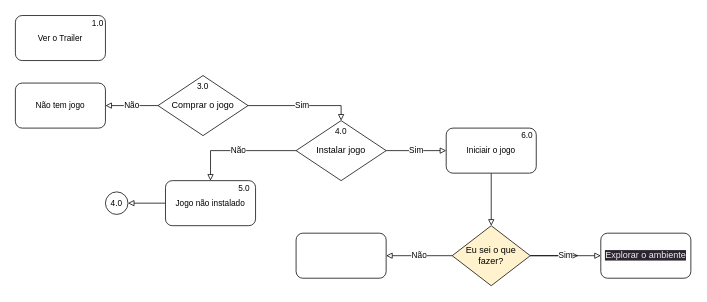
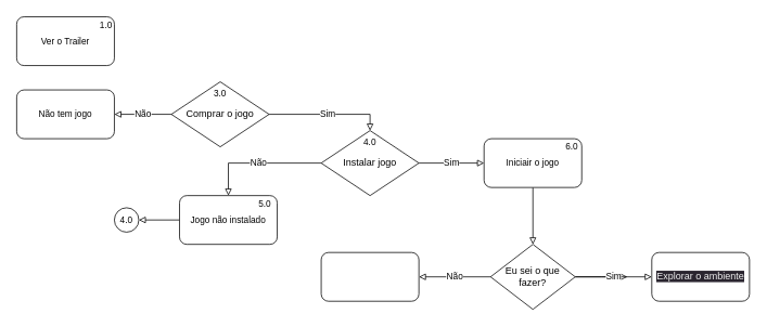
- <mxCell id="13" value="Eu sei o que fazer?" style="rhombus;whiteSpace=wrap;html=1;rounded=0;fillColor=#fff2cc;" parent="1" vertex="1"><mxGeometry x="602" y="300" width="104" height="80" as="geometry" /></mxCell>
+ <mxCell id="13" value="Eu sei o que fazer?" style="rhombus;whiteSpace=wrap;html=1;rounded=0;" parent="1" vertex="1"><mxGeometry x="602" y="300" width="104" height="80" as="geometry" /></mxCell>
